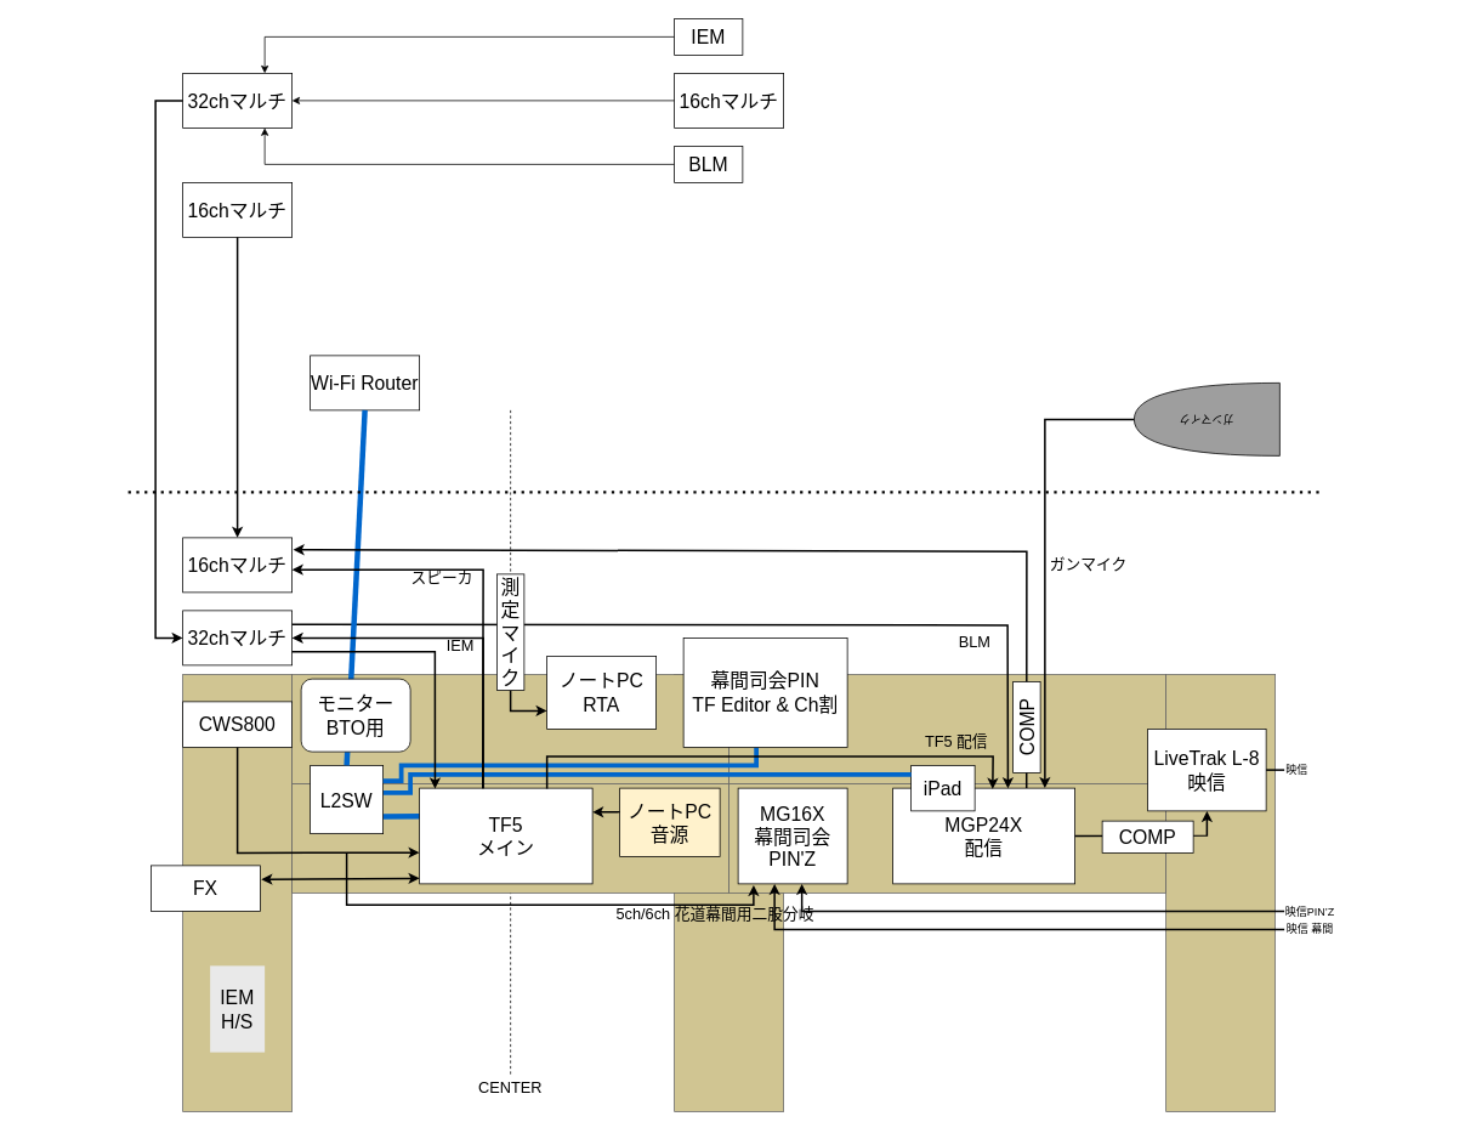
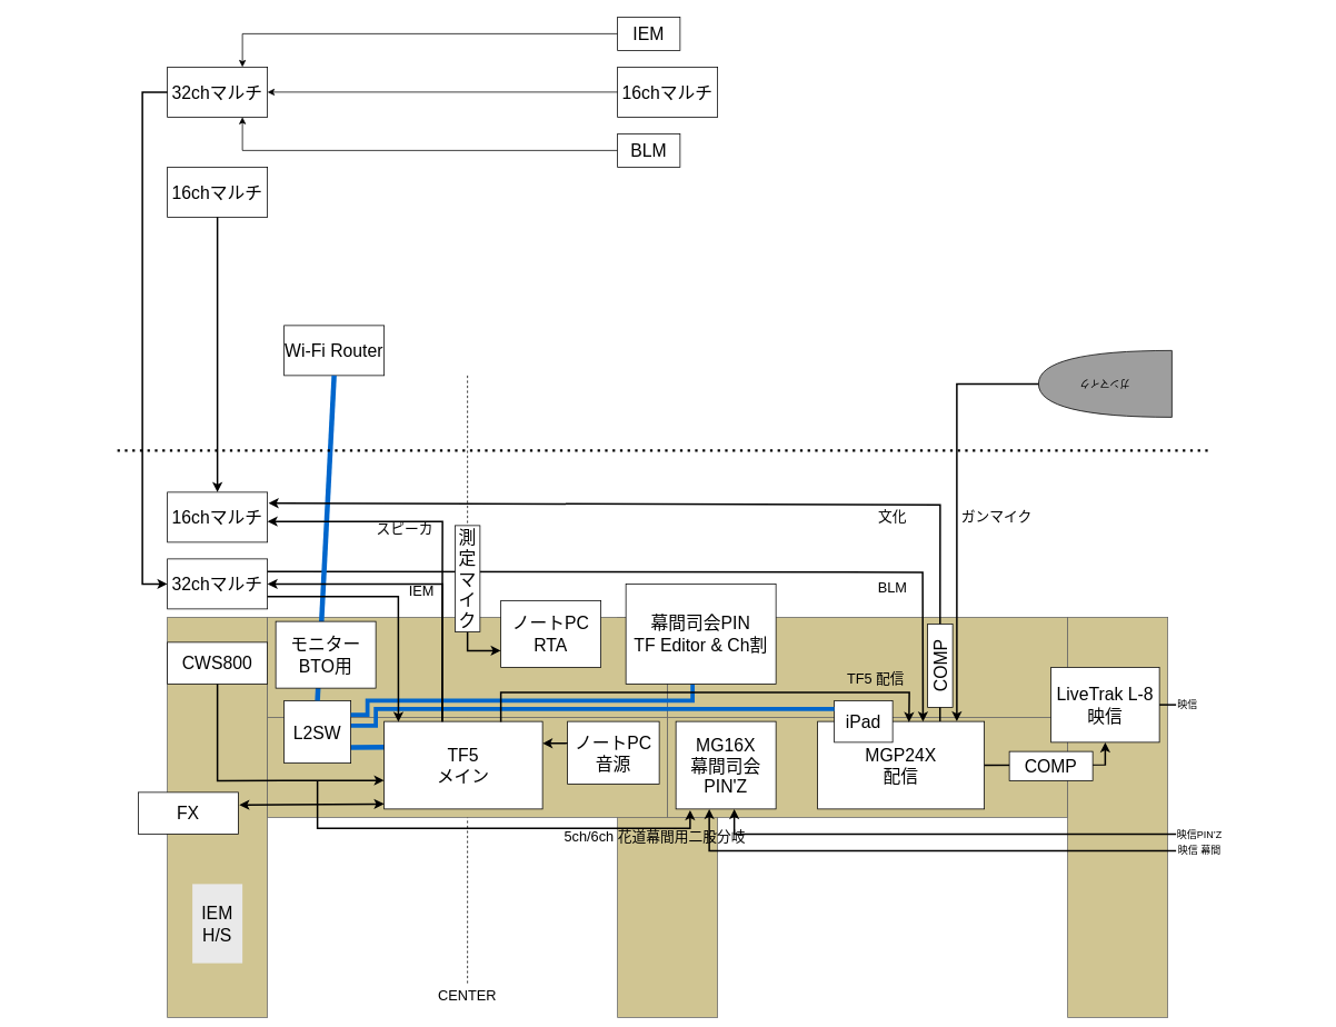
+ <mxCell id="48" value="文化" style="text;html=1;align=center;verticalAlign=middle;whiteSpace=wrap;rounded=0;fontSize=17;" vertex="1" parent="1"><mxGeometry x="1040" y="605" width="60" height="30" as="geometry" /></mxCell>
- <mxCell id="36" value="&lt;span style=&quot;font-size: 21px;&quot;&gt;モニター&lt;/span&gt;&lt;div&gt;&lt;span style=&quot;font-size: 21px;&quot;&gt;BTO用&lt;/span&gt;&lt;/div&gt;" style="whiteSpace=wrap;html=1;rounded=1;" parent="1" vertex="1"><mxGeometry x="330" y="745" width="120" height="80" as="geometry" /></mxCell>
+ <mxCell id="36" value="&lt;span style=&quot;font-size: 21px;&quot;&gt;モニター&lt;/span&gt;&lt;div&gt;&lt;span style=&quot;font-size: 21px;&quot;&gt;BTO用&lt;/span&gt;&lt;/div&gt;" style="rounded=0;whiteSpace=wrap;html=1;" parent="1" vertex="1"><mxGeometry x="330" y="745" width="120" height="80" as="geometry" /></mxCell>
- <mxCell id="19" value="&lt;span style=&quot;font-size: 21px;&quot;&gt;ノートPC&lt;/span&gt;&lt;div&gt;&lt;span style=&quot;font-size: 21px;&quot;&gt;音源&lt;/span&gt;&lt;/div&gt;" style="rounded=0;whiteSpace=wrap;html=1;fillColor=#fff2cc;" parent="1" vertex="1"><mxGeometry x="680" y="865" width="110" height="75" as="geometry" /></mxCell>
+ <mxCell id="19" value="&lt;span style=&quot;font-size: 21px;&quot;&gt;ノートPC&lt;/span&gt;&lt;div&gt;&lt;span style=&quot;font-size: 21px;&quot;&gt;音源&lt;/span&gt;&lt;/div&gt;" style="rounded=0;whiteSpace=wrap;html=1;" parent="1" vertex="1"><mxGeometry x="680" y="865" width="110" height="75" as="geometry" /></mxCell>
